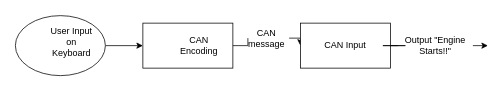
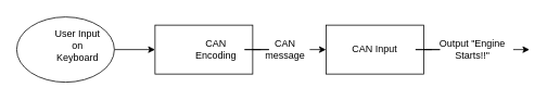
- <mxCell id="2" value="CAN message" style="text;html=1;strokeColor=none;fillColor=none;align=center;verticalAlign=middle;whiteSpace=wrap;rounded=0;" parent="1" vertex="1"><mxGeometry x="325" y="35" width="60" height="30" as="geometry" /></mxCell>
+ <mxCell id="2" value="CAN message" style="text;html=1;strokeColor=none;fillColor=none;align=center;verticalAlign=middle;whiteSpace=wrap;rounded=0;" parent="1" vertex="1"><mxGeometry x="320" y="45" width="60" height="30" as="geometry" /></mxCell>
